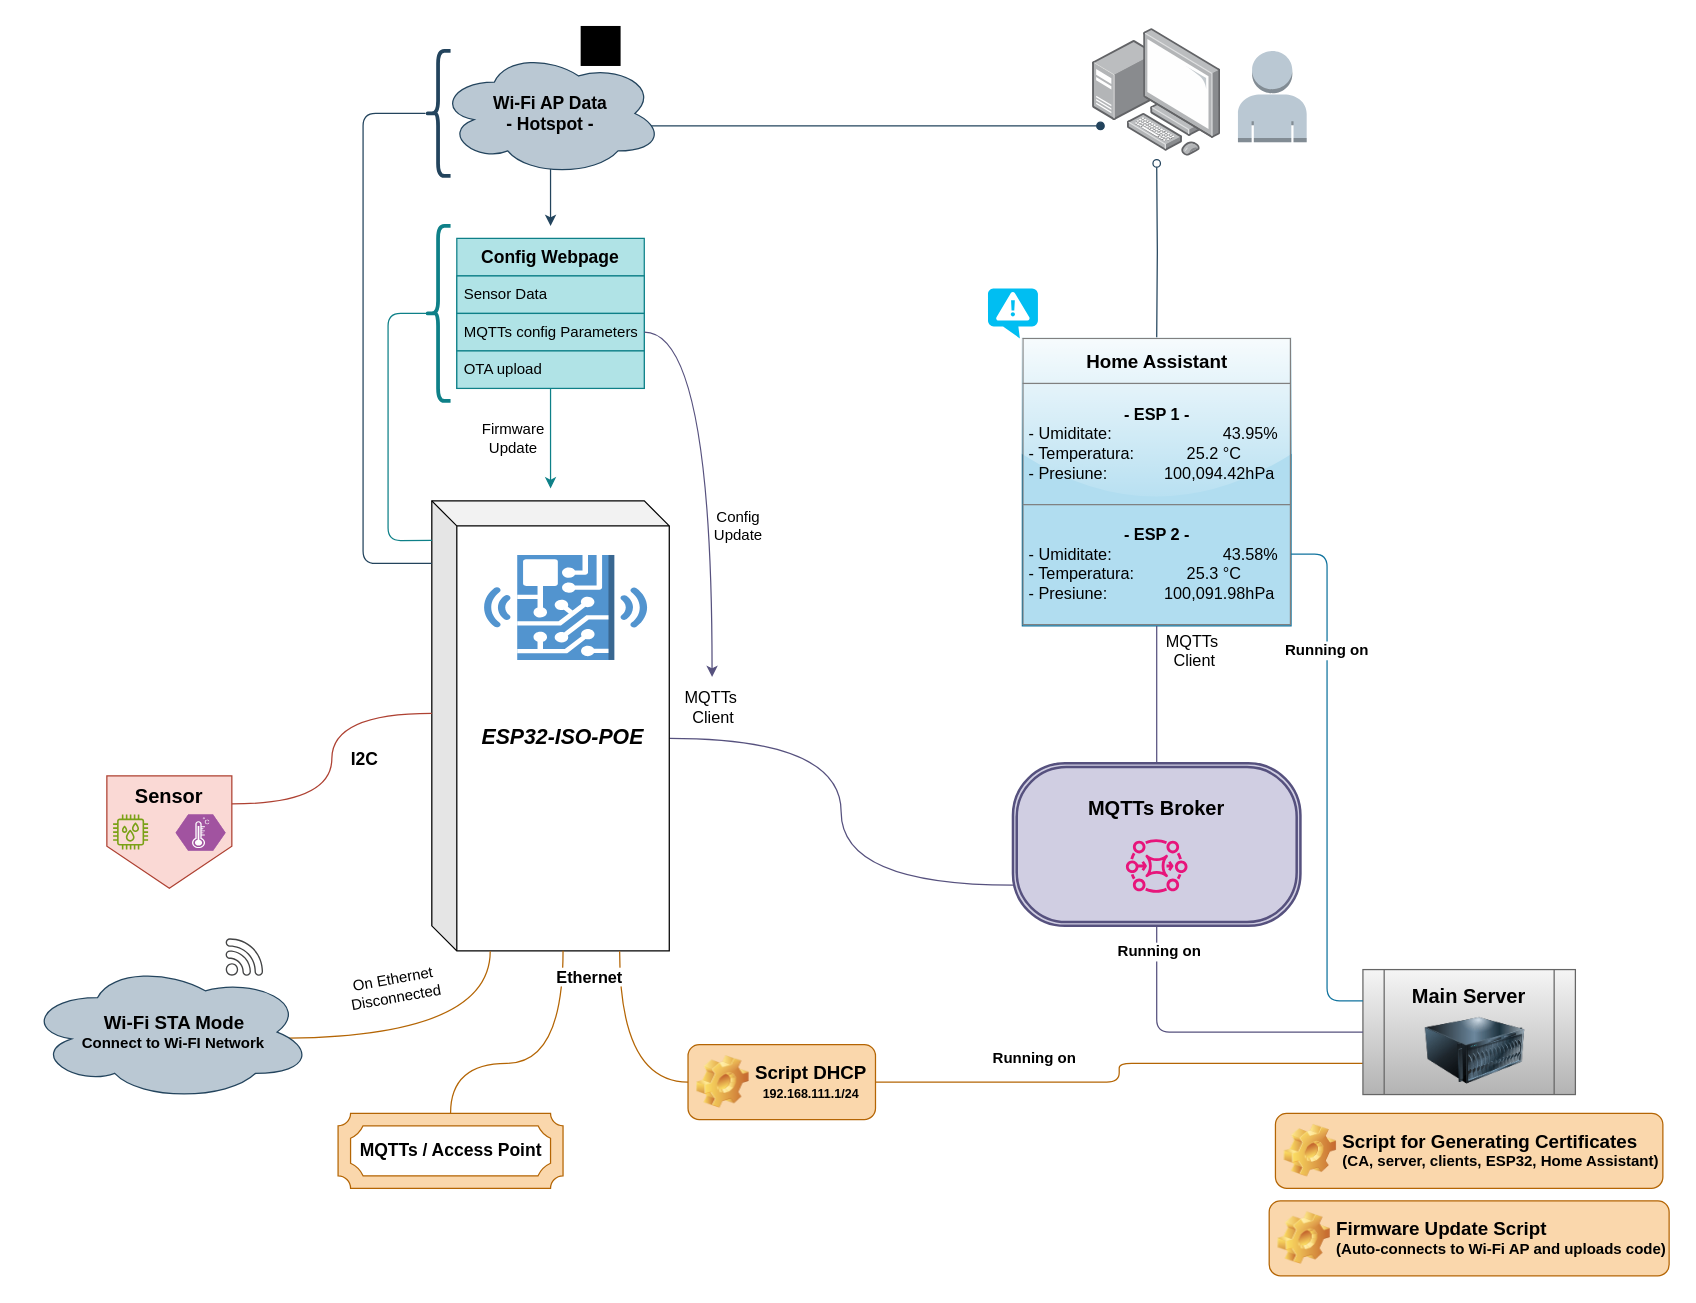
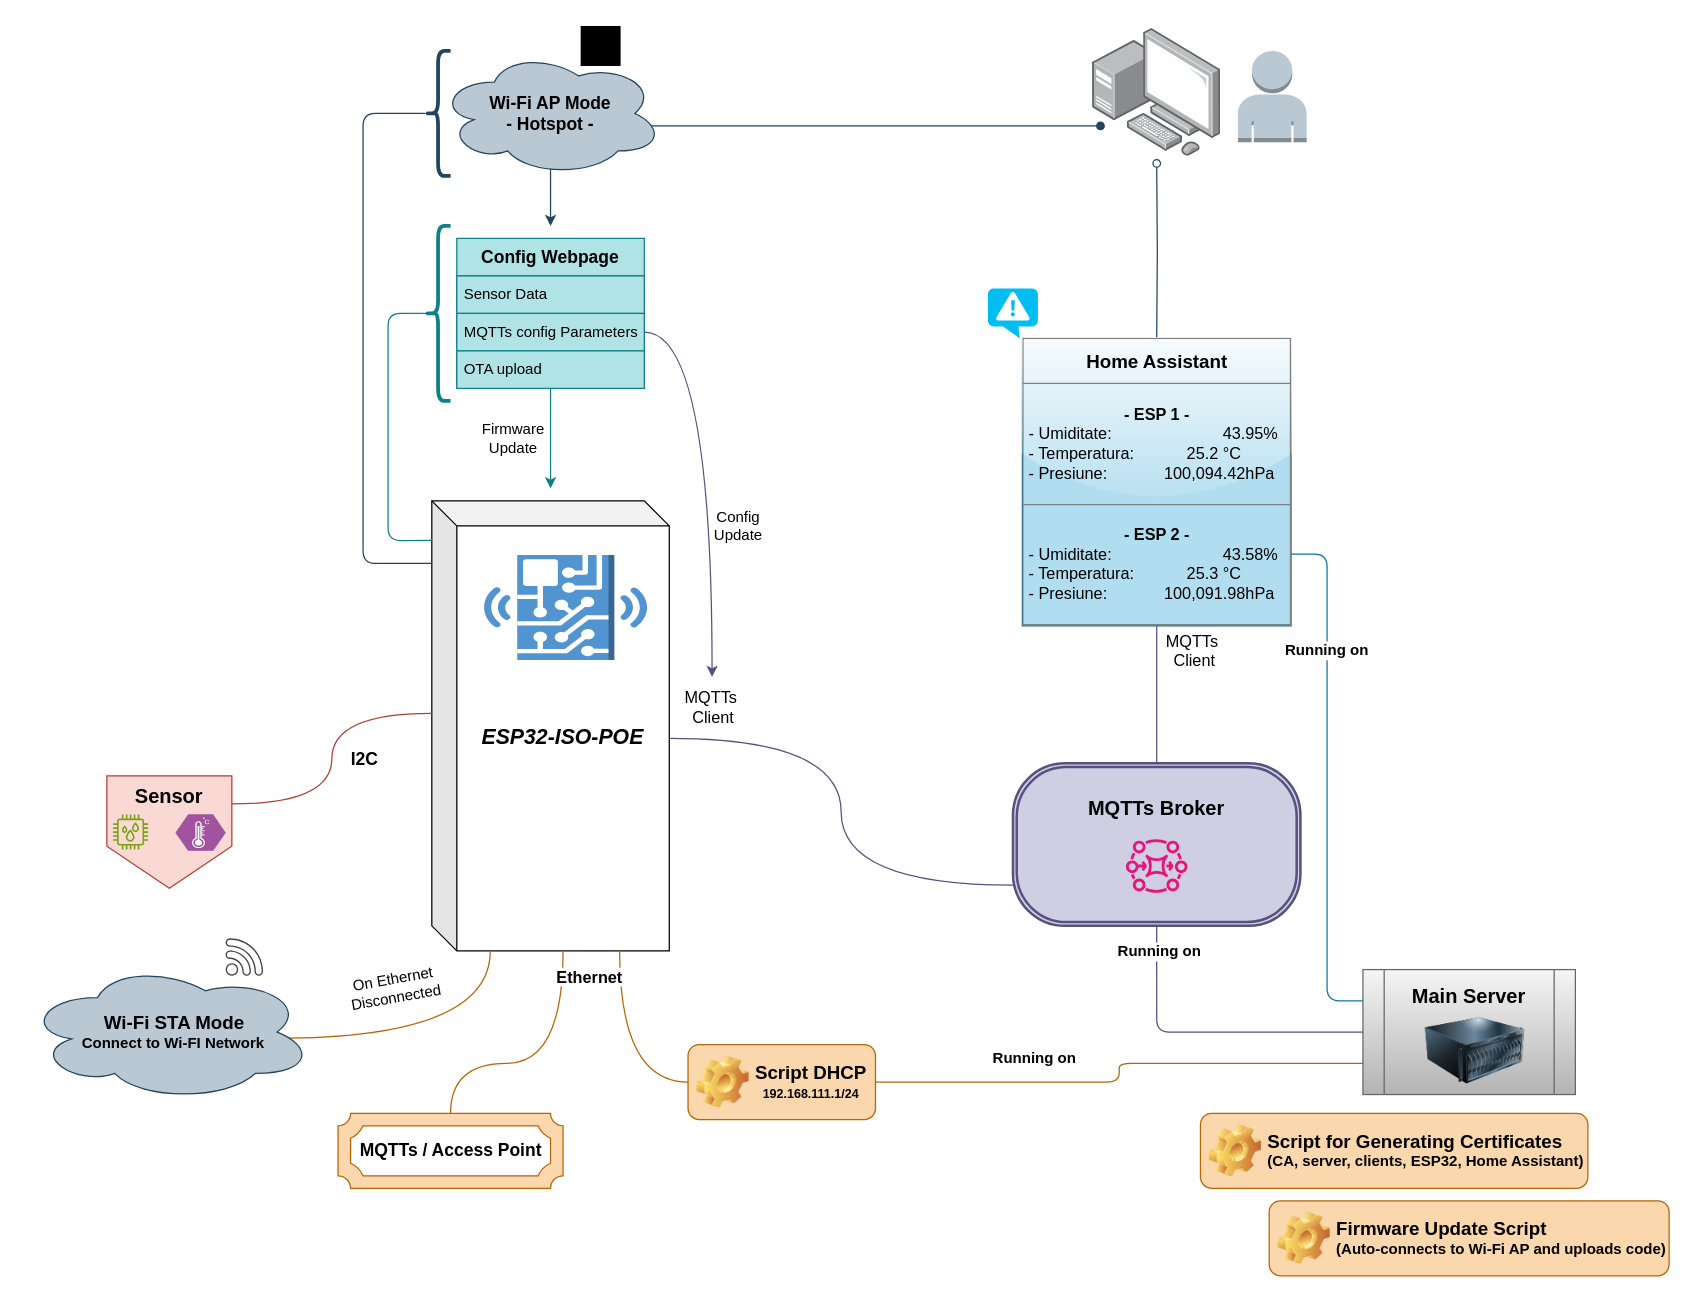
- <mxCell id="41" value="&lt;div&gt;&lt;font style=&quot;font-size: 14px;&quot;&gt;&lt;b&gt;Wi-Fi AP Data&lt;/b&gt;&lt;/font&gt;&lt;/div&gt;&lt;div&gt;&lt;font style=&quot;font-size: 14px;&quot;&gt;&lt;b&gt;- Hotspot -&lt;/b&gt;&lt;/font&gt;&lt;/div&gt;" style="ellipse;shape=cloud;whiteSpace=wrap;html=1;fillColor=#bac8d3;strokeColor=#23445d;" vertex="1" parent="1"><mxGeometry x="350" y="40" width="180" height="100" as="geometry" /></mxCell>
+ <mxCell id="41" value="&lt;div&gt;&lt;font style=&quot;font-size: 14px;&quot;&gt;&lt;b&gt;Wi-Fi AP Mode&lt;/b&gt;&lt;/font&gt;&lt;/div&gt;&lt;div&gt;&lt;font style=&quot;font-size: 14px;&quot;&gt;&lt;b&gt;- Hotspot -&lt;/b&gt;&lt;/font&gt;&lt;/div&gt;" style="ellipse;shape=cloud;whiteSpace=wrap;html=1;fillColor=#bac8d3;strokeColor=#23445d;" vertex="1" parent="1"><mxGeometry x="350" y="40" width="180" height="100" as="geometry" /></mxCell>
- <mxCell id="23" value="&lt;div&gt;&lt;b&gt;&lt;font style=&quot;font-size: 15px;&quot;&gt;Script for Generating Certificates &lt;br&gt;&lt;/font&gt;&lt;/b&gt;&lt;/div&gt;&lt;div&gt;(CA, server, clients, ESP32, Home Assistant)&lt;/div&gt;" style="label;whiteSpace=wrap;html=1;image=img/clipart/Gear_128x128.png;fillColor=#fad7ac;strokeColor=#b46504;" vertex="1" parent="1"><mxGeometry x="1020" y="890" width="310" height="60" as="geometry" /></mxCell>
+ <mxCell id="23" value="&lt;div&gt;&lt;b&gt;&lt;font style=&quot;font-size: 15px;&quot;&gt;Script for Generating Certificates &lt;br&gt;&lt;/font&gt;&lt;/b&gt;&lt;/div&gt;&lt;div&gt;(CA, server, clients, ESP32, Home Assistant)&lt;/div&gt;" style="label;whiteSpace=wrap;html=1;image=img/clipart/Gear_128x128.png;fillColor=#fad7ac;strokeColor=#b46504;" vertex="1" parent="1"><mxGeometry x="960" y="890" width="310" height="60" as="geometry" /></mxCell>
